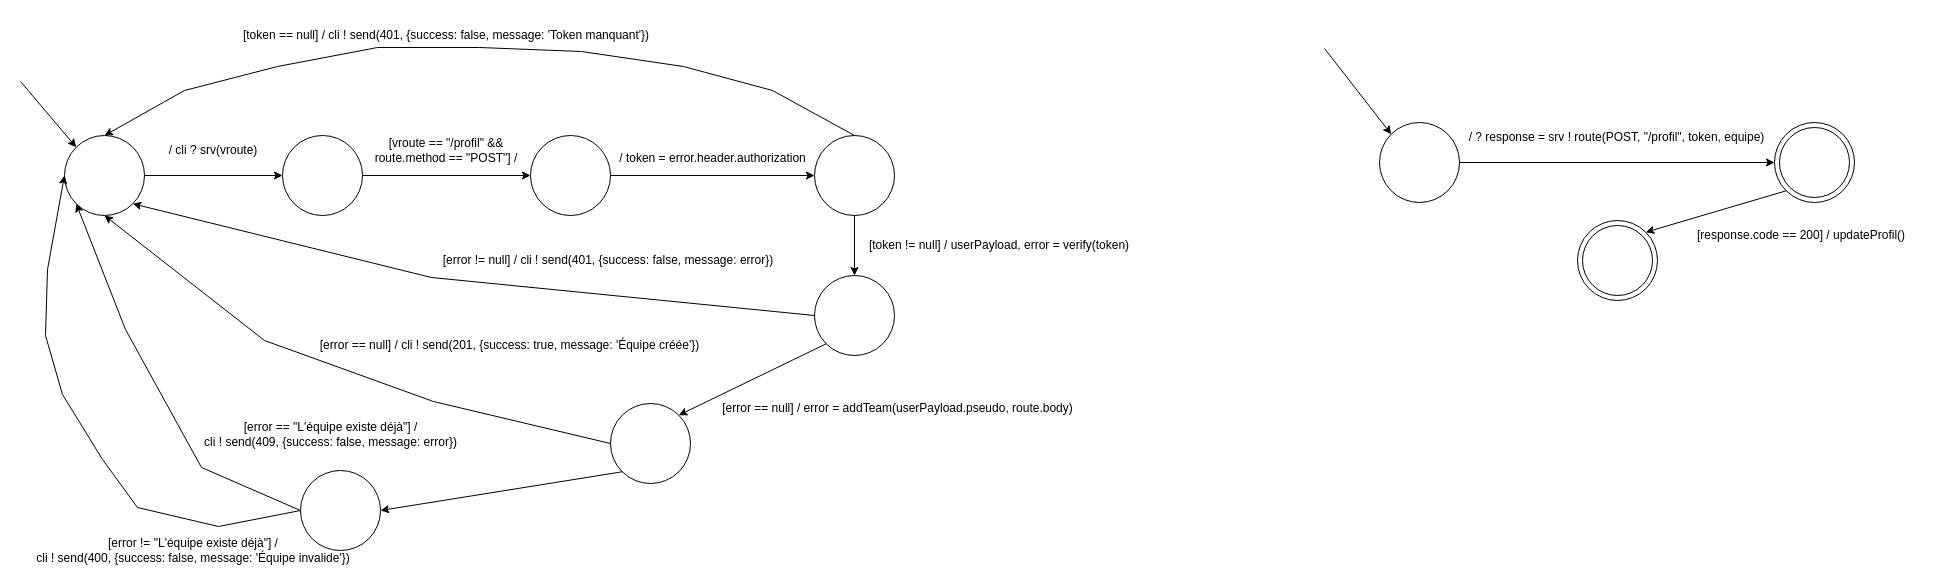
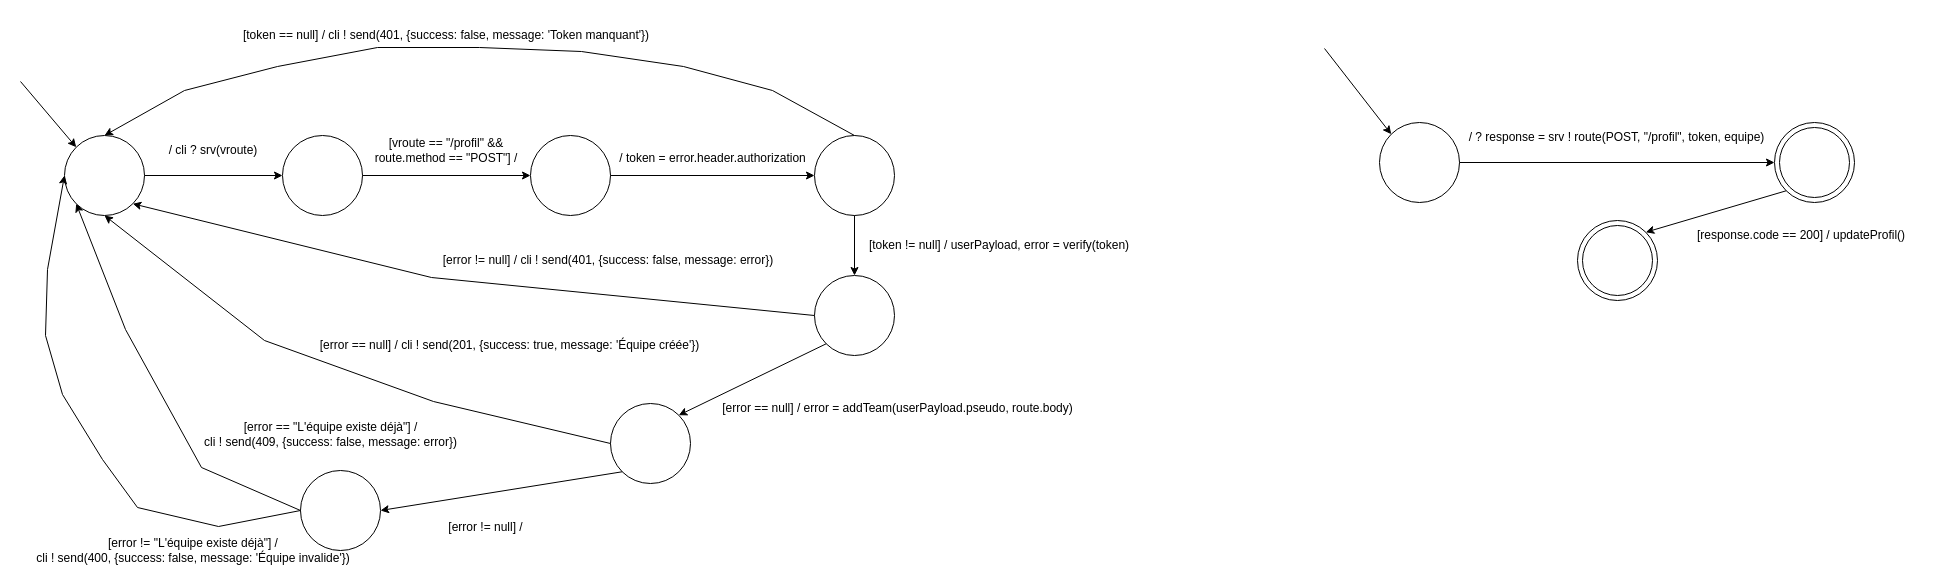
+ <mxCell id="27" value="[error != null] /" style="text;html=1;align=center;verticalAlign=middle;whiteSpace=wrap;rounded=0;" vertex="1" parent="1"><mxGeometry x="441" y="512" width="89" height="30" as="geometry" /></mxCell>
